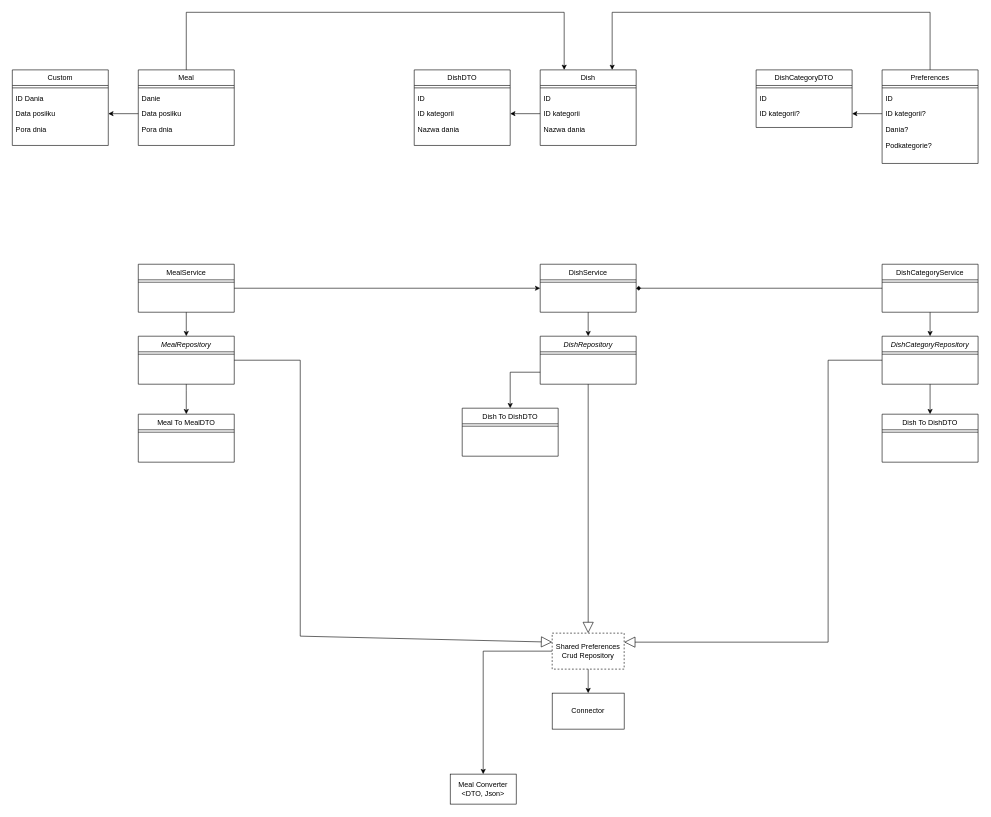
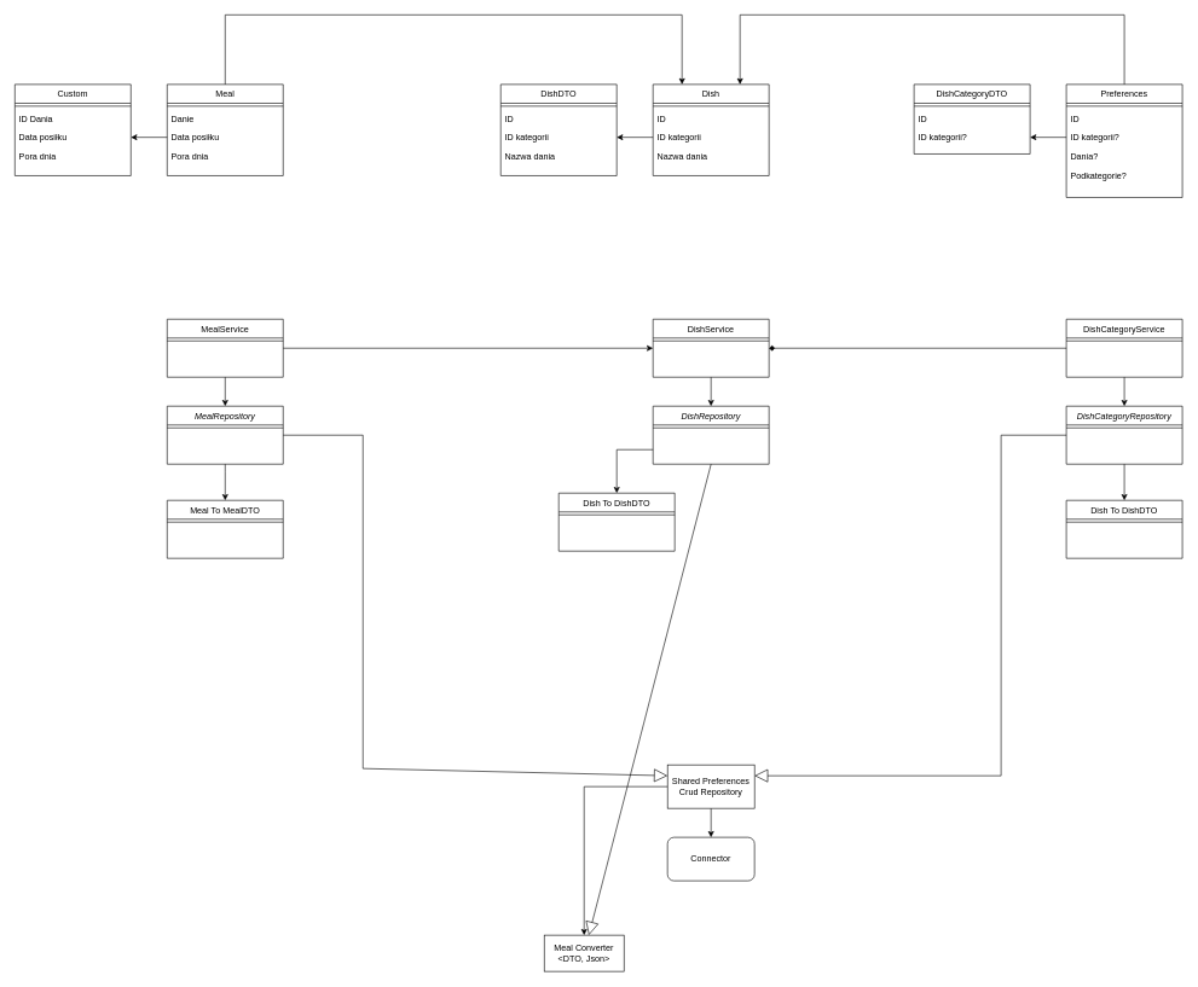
- <mxCell id="71" value="" style="endArrow=block;endSize=16;endFill=0;html=1;rounded=0;entryX=0.5;entryY=0;entryDx=0;entryDy=0;exitX=0.5;exitY=1;exitDx=0;exitDy=0;" edge="1" parent="1" source="3" target="40"><mxGeometry x="-0.133" y="130" width="160" relative="1" as="geometry"><mxPoint x="780" y="880" as="sourcePoint" /><mxPoint x="940" y="880" as="targetPoint" /><mxPoint as="offset" /></mxGeometry></mxCell>
+ <mxCell id="71" value="" style="endArrow=block;endSize=16;endFill=0;html=1;rounded=0;exitX=0.5;exitY=1;exitDx=0;exitDy=0;" edge="1" parent="1" source="3" target="43"><mxGeometry x="-0.133" y="130" width="160" relative="1" as="geometry"><mxPoint x="780" y="880" as="sourcePoint" /><mxPoint x="940" y="880" as="targetPoint" /><mxPoint as="offset" /></mxGeometry></mxCell>
- <mxCell id="40" value="Shared Preferences Crud Repository" style="rounded=0;whiteSpace=wrap;html=1;dashed=1;" vertex="1" parent="1"><mxGeometry x="920" y="1055" width="120" height="60" as="geometry" /></mxCell>
+ <mxCell id="40" value="Shared Preferences Crud Repository" style="rounded=0;whiteSpace=wrap;html=1;" vertex="1" parent="1"><mxGeometry x="920" y="1055" width="120" height="60" as="geometry" /></mxCell>
- <mxCell id="37" value="Connector" style="rounded=0;whiteSpace=wrap;html=1;" vertex="1" parent="1"><mxGeometry x="920" y="1155" width="120" height="60" as="geometry" /></mxCell>
+ <mxCell id="37" value="Connector" style="whiteSpace=wrap;html=1;rounded=1;" vertex="1" parent="1"><mxGeometry x="920" y="1155" width="120" height="60" as="geometry" /></mxCell>
